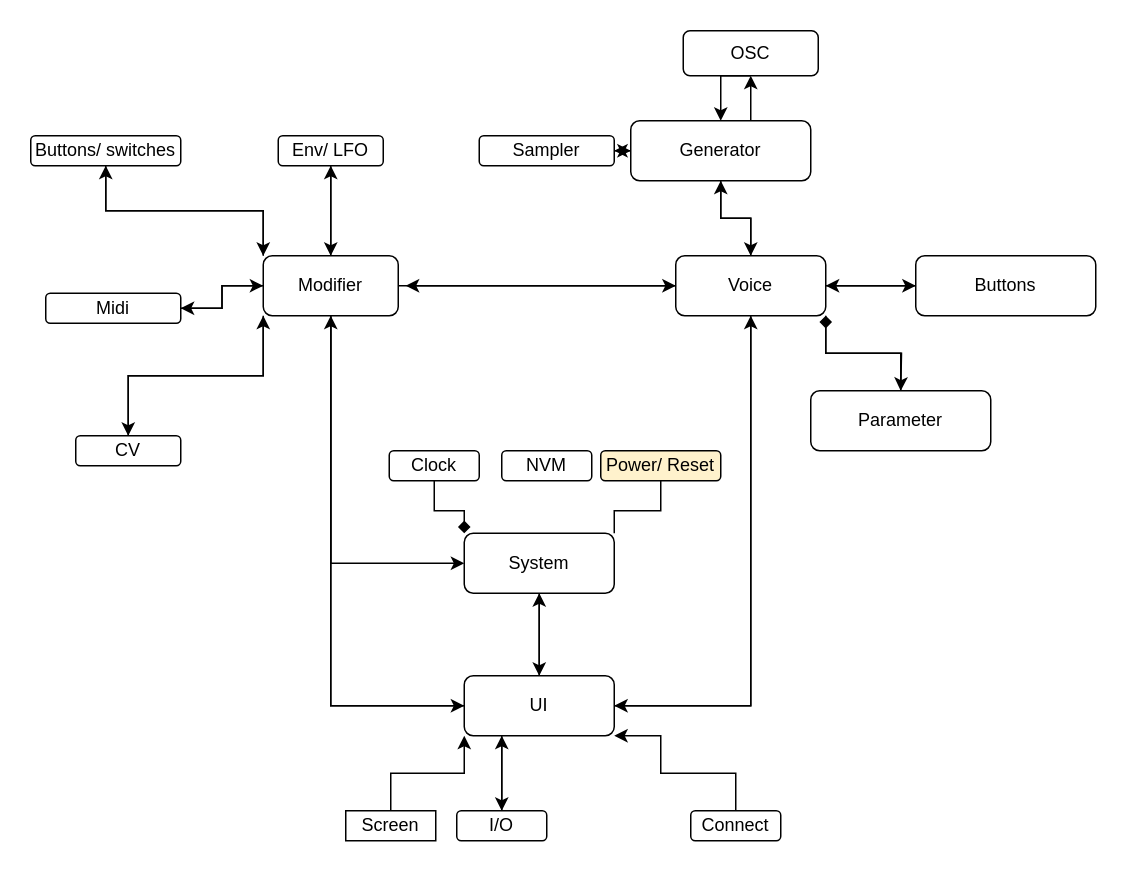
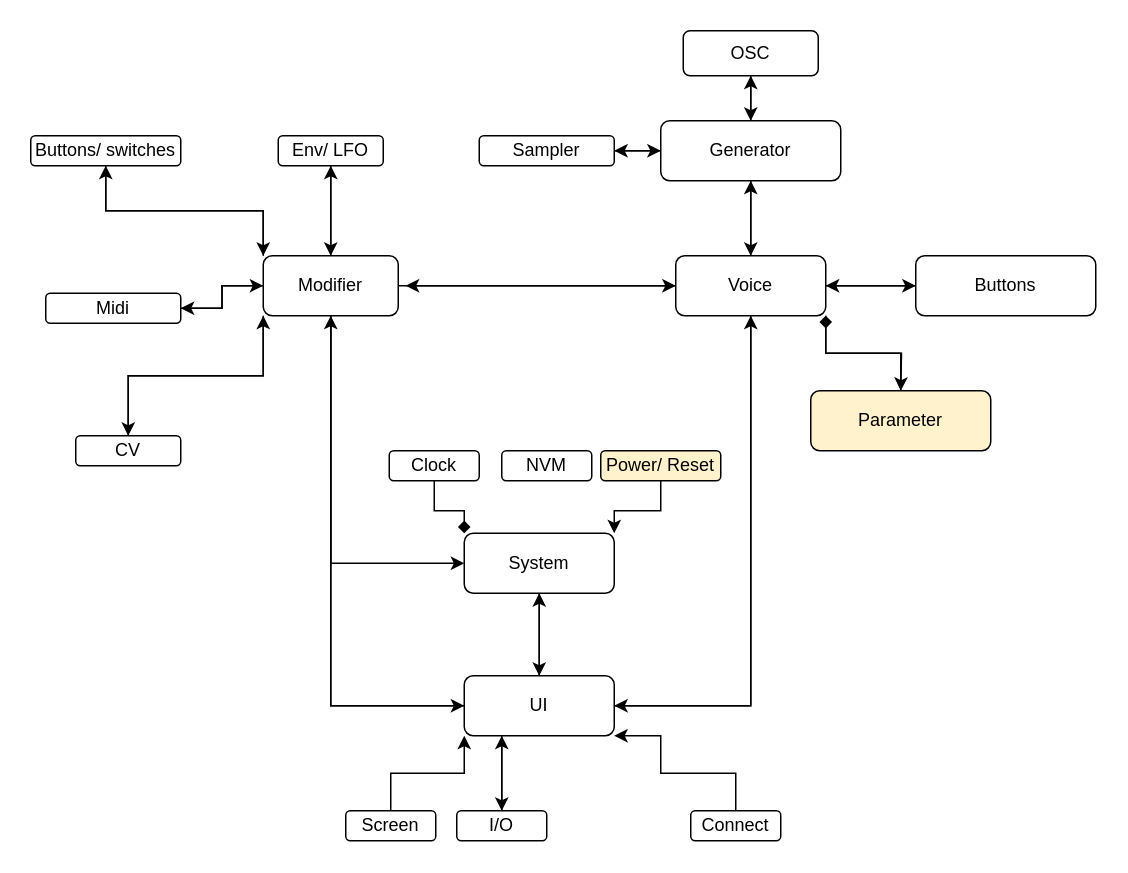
- <mxCell id="11" value="Generator" style="rounded=1;whiteSpace=wrap;html=1;" parent="1" vertex="1"><mxGeometry x="420" y="80" width="120" height="40" as="geometry" /></mxCell>
+ <mxCell id="11" value="Generator" style="rounded=1;whiteSpace=wrap;html=1;" parent="1" vertex="1"><mxGeometry x="440" y="80" width="120" height="40" as="geometry" /></mxCell>
- <mxCell id="42" value="Parameter" style="rounded=1;whiteSpace=wrap;html=1;" vertex="1" parent="1"><mxGeometry x="540" y="260" width="120" height="40" as="geometry" /></mxCell>
+ <mxCell id="42" value="Parameter" style="rounded=1;whiteSpace=wrap;html=1;fillColor=#fff2cc;" vertex="1" parent="1"><mxGeometry x="540" y="260" width="120" height="40" as="geometry" /></mxCell>
- <mxCell id="52" style="edgeStyle=orthogonalEdgeStyle;rounded=0;orthogonalLoop=1;jettySize=auto;html=1;exitX=0.5;exitY=1;exitDx=0;exitDy=0;entryX=1;entryY=0;entryDx=0;entryDy=0;endArrow=none;" edge="1" parent="1" source="53" target="35"><mxGeometry relative="1" as="geometry" /></mxCell>
+ <mxCell id="52" style="edgeStyle=orthogonalEdgeStyle;rounded=0;orthogonalLoop=1;jettySize=auto;html=1;exitX=0.5;exitY=1;exitDx=0;exitDy=0;entryX=1;entryY=0;entryDx=0;entryDy=0;" edge="1" parent="1" source="53" target="35"><mxGeometry relative="1" as="geometry" /></mxCell>
- <mxCell id="46" value="Screen" style="whiteSpace=wrap;html=1;rounded=0;" vertex="1" parent="1"><mxGeometry x="230" y="540" width="60" height="20" as="geometry" /></mxCell>
+ <mxCell id="46" value="Screen" style="rounded=1;whiteSpace=wrap;html=1;" vertex="1" parent="1"><mxGeometry x="230" y="540" width="60" height="20" as="geometry" /></mxCell>
